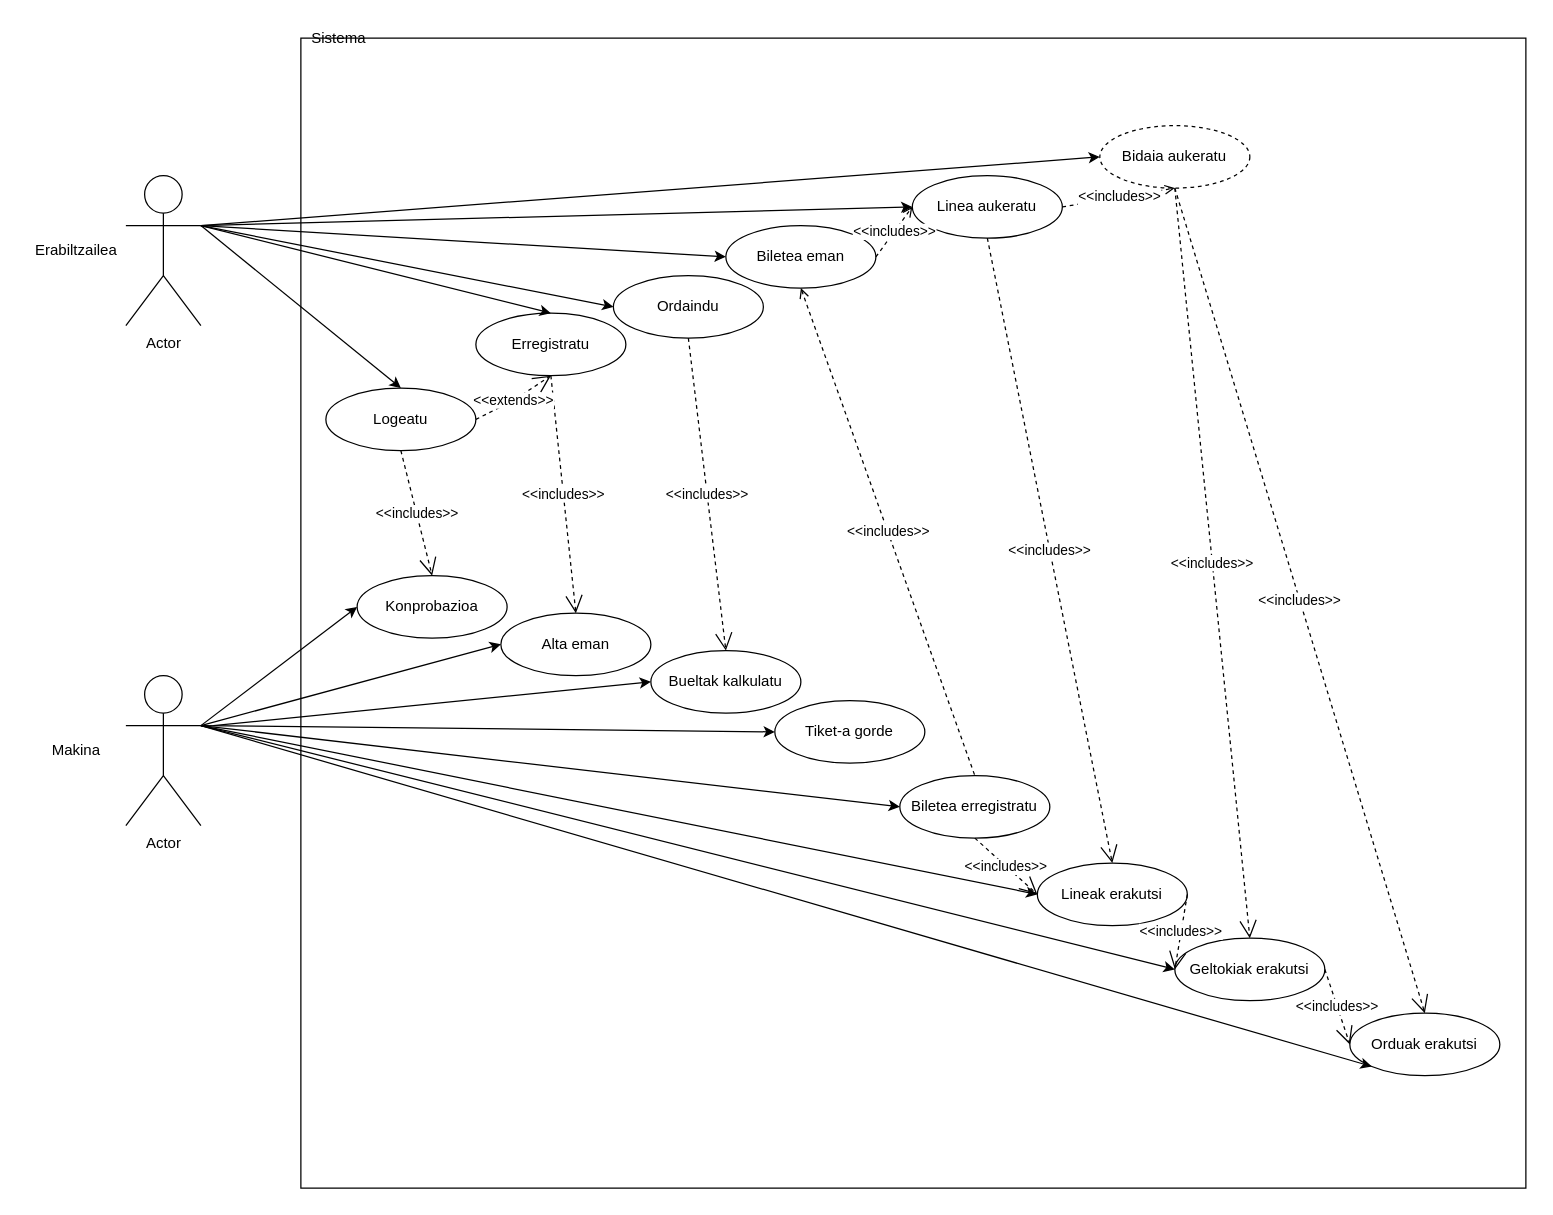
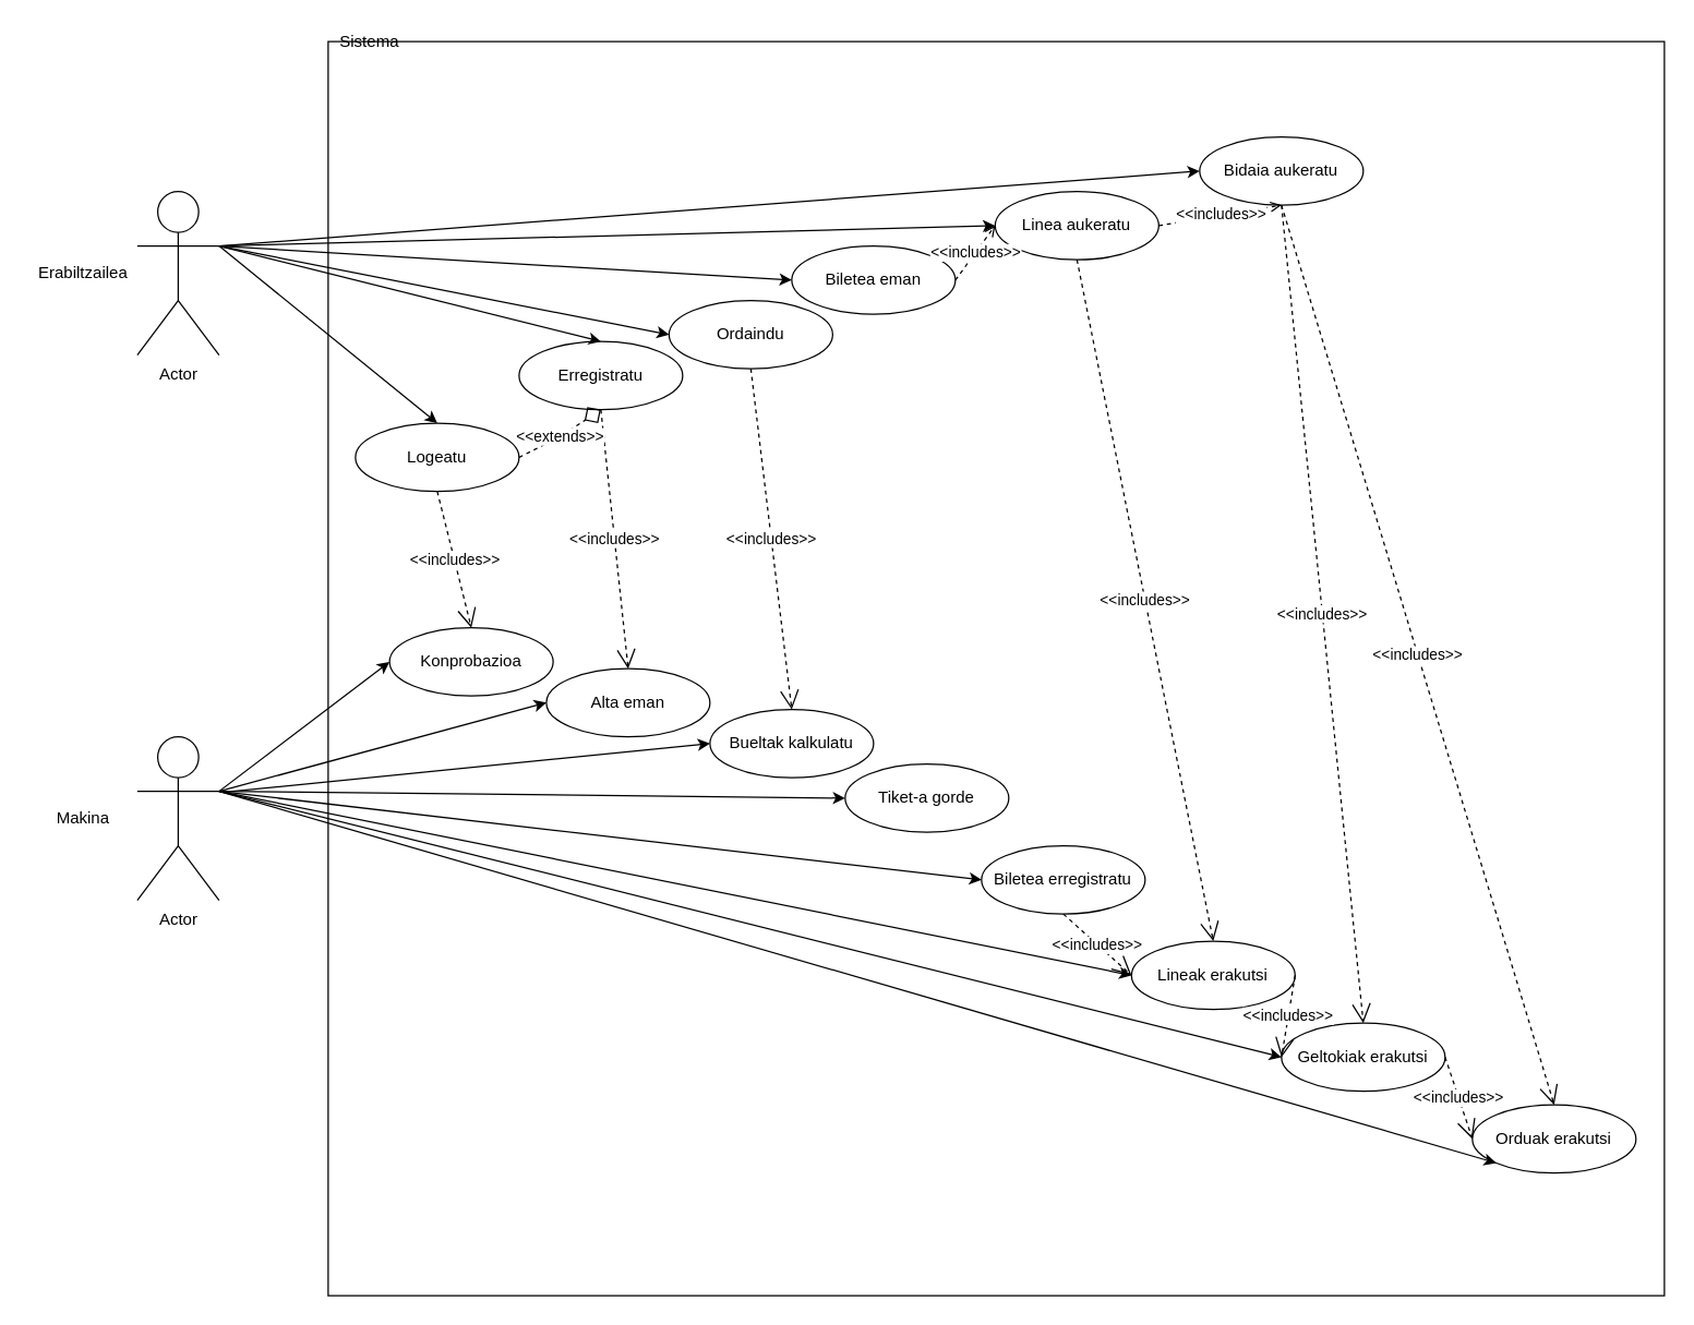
- <mxCell id="14" value="Bidaia aukeratu" style="ellipse;whiteSpace=wrap;html=1;dashed=1;" parent="1" vertex="1"><mxGeometry x="879.17" y="100" width="120" height="50" as="geometry" /></mxCell>
+ <mxCell id="14" value="Bidaia aukeratu" style="ellipse;whiteSpace=wrap;html=1;" parent="1" vertex="1"><mxGeometry x="879.17" y="100" width="120" height="50" as="geometry" /></mxCell>
- <mxCell id="27" value="&amp;lt;&amp;lt;extends&amp;gt;&amp;gt;" style="endArrow=open;endSize=12;dashed=1;html=1;rounded=0;exitX=1;exitY=0.5;exitDx=0;exitDy=0;entryX=0.5;entryY=1;entryDx=0;entryDy=0;startArrow=none;startFill=0;endFill=0;" parent="1" source="5" target="9" edge="1"><mxGeometry x="-0.036" width="160" relative="1" as="geometry"><mxPoint x="450" y="240" as="sourcePoint" /><mxPoint x="390" y="140" as="targetPoint" /><Array as="points"><mxPoint x="410" y="320" /></Array><mxPoint as="offset" /></mxGeometry></mxCell>
+ <mxCell id="27" value="&amp;lt;&amp;lt;extends&amp;gt;&amp;gt;" style="endArrow=diamond;endSize=12;dashed=1;html=1;rounded=0;exitX=1;exitY=0.5;exitDx=0;exitDy=0;entryX=0.5;entryY=1;entryDx=0;entryDy=0;startArrow=none;startFill=0;endFill=0;" parent="1" source="5" target="9" edge="1"><mxGeometry x="-0.036" width="160" relative="1" as="geometry"><mxPoint x="450" y="240" as="sourcePoint" /><mxPoint x="390" y="140" as="targetPoint" /><Array as="points"><mxPoint x="410" y="320" /></Array><mxPoint as="offset" /></mxGeometry></mxCell>
- <mxCell id="20" value="&amp;lt;&amp;lt;includes&amp;gt;&amp;gt;" style="endArrow=none;endSize=12;dashed=1;html=1;rounded=0;entryX=0.5;entryY=0;entryDx=0;entryDy=0;exitX=0.5;exitY=1;exitDx=0;exitDy=0;startArrow=open;startFill=0;endFill=0;" parent="1" source="4" target="17" edge="1"><mxGeometry width="160" relative="1" as="geometry"><mxPoint x="699.17" y="168.67" as="sourcePoint" /><mxPoint x="859.17" y="168.67" as="targetPoint" /></mxGeometry></mxCell>
